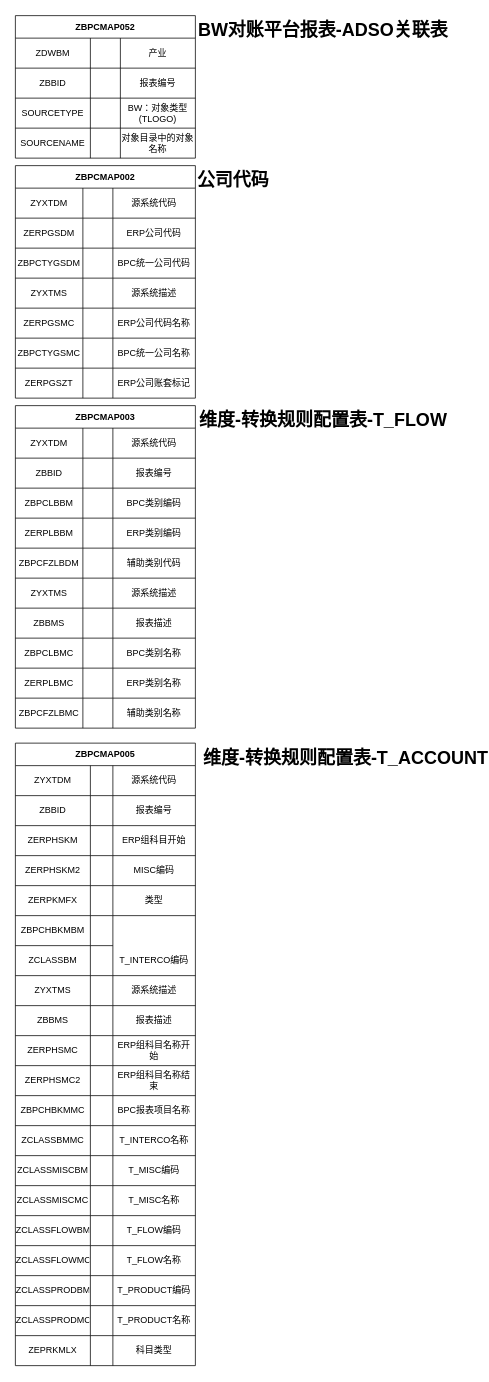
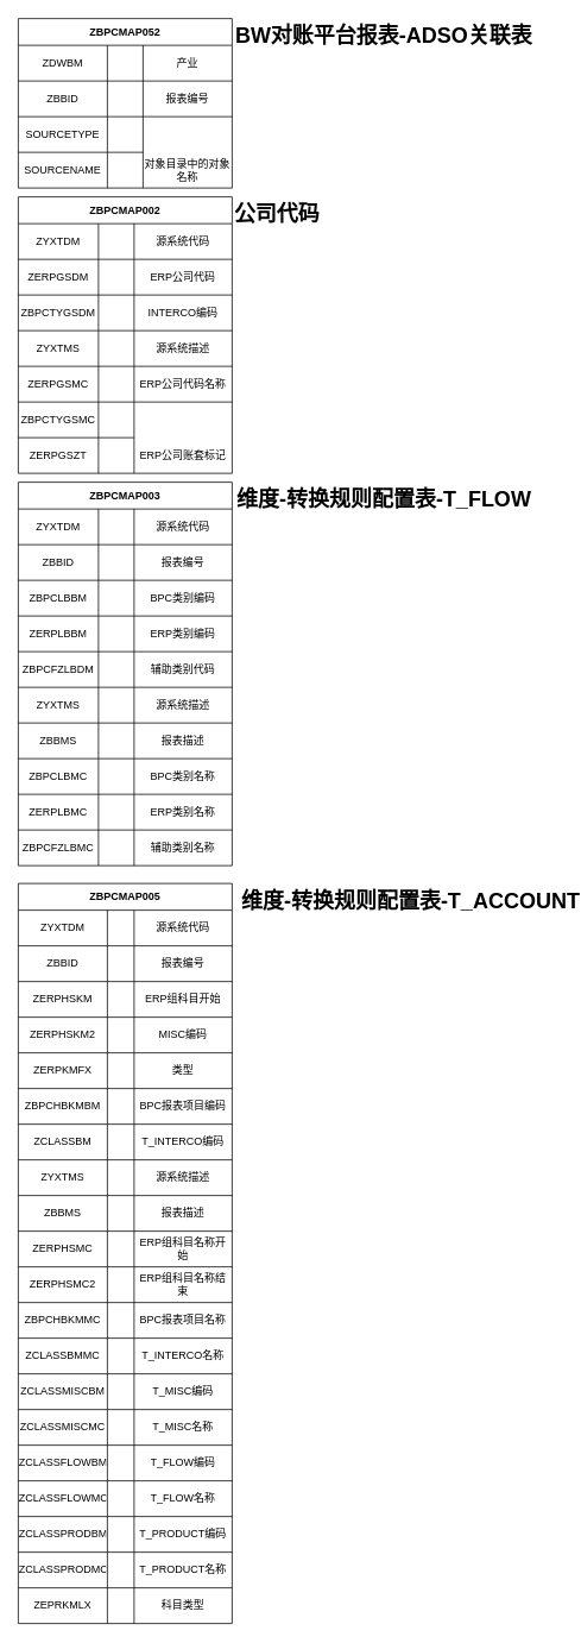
- <mxCell id="14" value="BW：对象类型 (TLOGO)" style="shape=partialRectangle;html=1;whiteSpace=wrap;connectable=0;fillColor=none;top=0;left=0;bottom=0;right=0;overflow=hidden;" vertex="1" parent="11"><mxGeometry x="140" width="100" height="40" as="geometry" /></mxCell>
- <mxCell id="32" value="BPC统一公司代码" style="shape=partialRectangle;html=1;whiteSpace=wrap;connectable=0;fillColor=none;top=0;left=0;bottom=0;right=0;overflow=hidden;" vertex="1" parent="29"><mxGeometry x="130" width="110" height="40" as="geometry" /></mxCell>
+ <mxCell id="32" value="INTERCO编码" style="shape=partialRectangle;html=1;whiteSpace=wrap;connectable=0;fillColor=none;top=0;left=0;bottom=0;right=0;overflow=hidden;" vertex="1" parent="29"><mxGeometry x="130" width="110" height="40" as="geometry" /></mxCell>
- <mxCell id="44" value="BPC统一公司名称" style="shape=partialRectangle;html=1;whiteSpace=wrap;connectable=0;fillColor=none;top=0;left=0;bottom=0;right=0;overflow=hidden;" vertex="1" parent="41"><mxGeometry x="130" width="110" height="40" as="geometry" /></mxCell>
+ <mxCell id="116" value="BPC报表项目编码" style="shape=partialRectangle;html=1;whiteSpace=wrap;connectable=0;fillColor=none;top=0;left=0;bottom=0;right=0;overflow=hidden;" vertex="1" parent="113"><mxGeometry x="130" width="110" height="40" as="geometry" /></mxCell>
